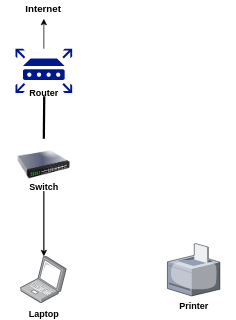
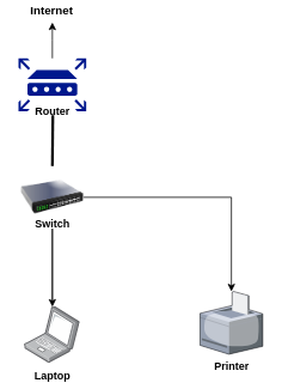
+ <mxCell id="5" style="edgeStyle=orthogonalEdgeStyle;rounded=0;orthogonalLoop=1;jettySize=auto;html=1;exitX=1;exitY=0.5;exitDx=0;exitDy=0;" edge="1" parent="1" source="6" target="9"><mxGeometry relative="1" as="geometry"><mxPoint x="263" y="215" as="targetPoint" /></mxGeometry></mxCell>
